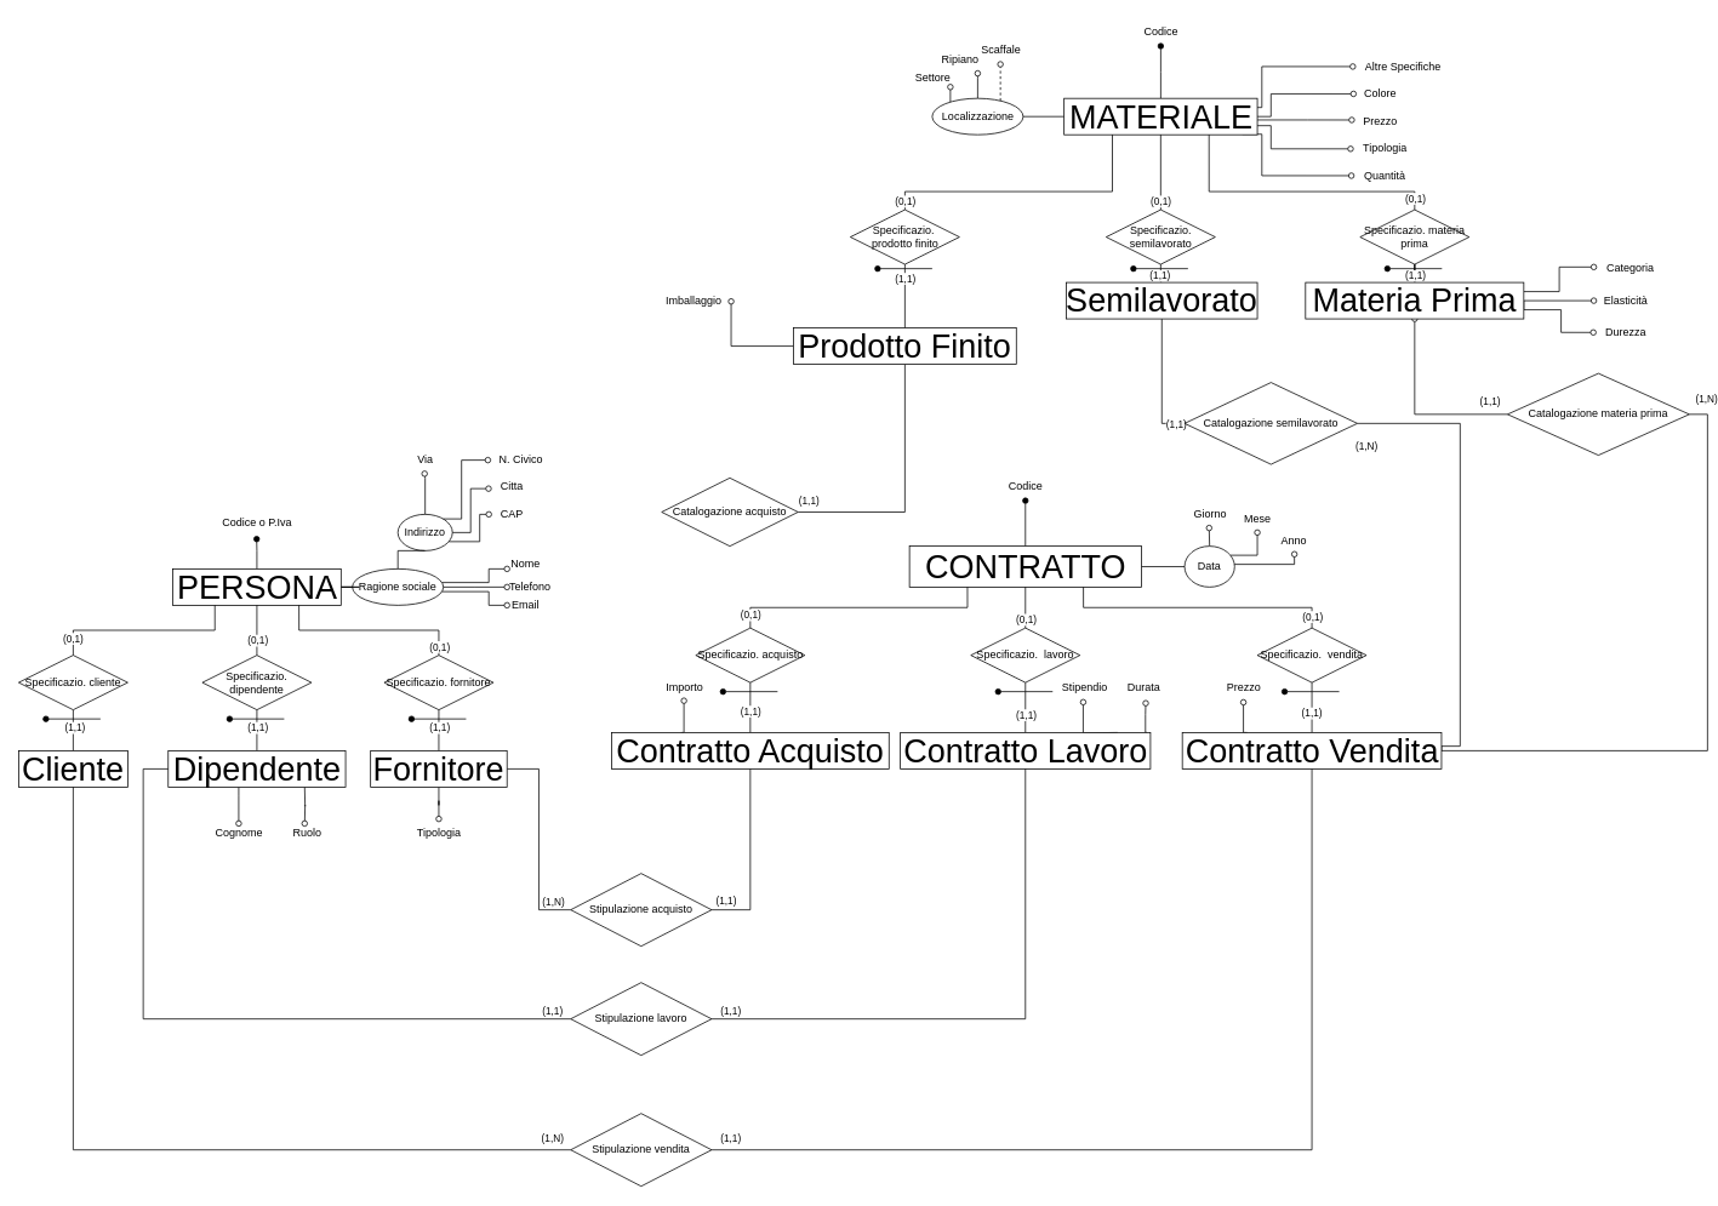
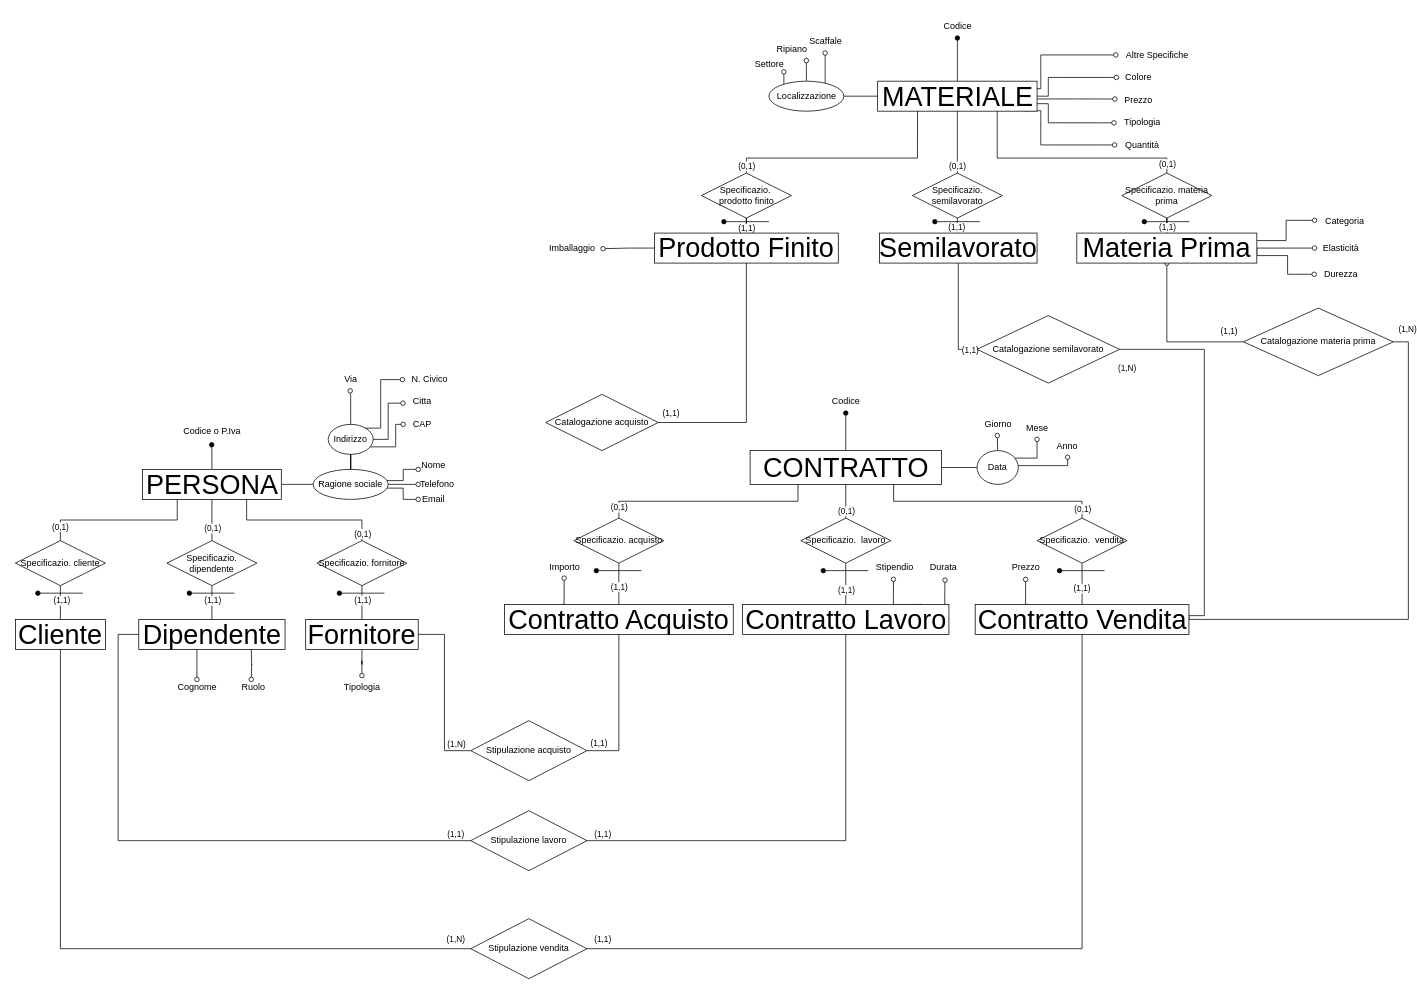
- <mxCell id="122" style="edgeStyle=orthogonalEdgeStyle;rounded=0;orthogonalLoop=1;jettySize=auto;html=1;endArrow=oval;endFill=0;dashed=1;" parent="1" source="124" target="127" edge="1"><mxGeometry relative="1" as="geometry"><mxPoint x="1104.5" y="75" as="targetPoint" /><Array as="points"><mxPoint x="1099.5" y="95" /><mxPoint x="1099.5" y="95" /></Array></mxGeometry></mxCell>
+ <mxCell id="122" style="edgeStyle=orthogonalEdgeStyle;rounded=0;orthogonalLoop=1;jettySize=auto;html=1;endArrow=oval;endFill=0;" parent="1" source="124" target="127" edge="1"><mxGeometry relative="1" as="geometry"><mxPoint x="1104.5" y="75" as="targetPoint" /><Array as="points"><mxPoint x="1099.5" y="95" /><mxPoint x="1099.5" y="95" /></Array></mxGeometry></mxCell>
- <mxCell id="111" value="Prodotto Finito" style="whiteSpace=wrap;html=1;align=center;fontSize=36;" parent="1" vertex="1"><mxGeometry x="872" y="360" width="245" height="40" as="geometry" /></mxCell>
+ <mxCell id="111" value="Prodotto Finito" style="whiteSpace=wrap;html=1;align=center;fontSize=36;" parent="1" vertex="1"><mxGeometry x="872" y="310" width="245" height="40" as="geometry" /></mxCell>
- <mxCell id="23" value="Ragione sociale" style="ellipse;whiteSpace=wrap;html=1;align=center;fontSize=12;fillColor=none;" parent="1" vertex="1"><mxGeometry x="387" y="625" width="100" height="40" as="geometry" /></mxCell>
+ <mxCell id="23" value="Ragione sociale" style="ellipse;whiteSpace=wrap;html=1;align=center;fontSize=12;fillColor=none;" parent="1" vertex="1"><mxGeometry x="417" y="625" width="100" height="40" as="geometry" /></mxCell>
